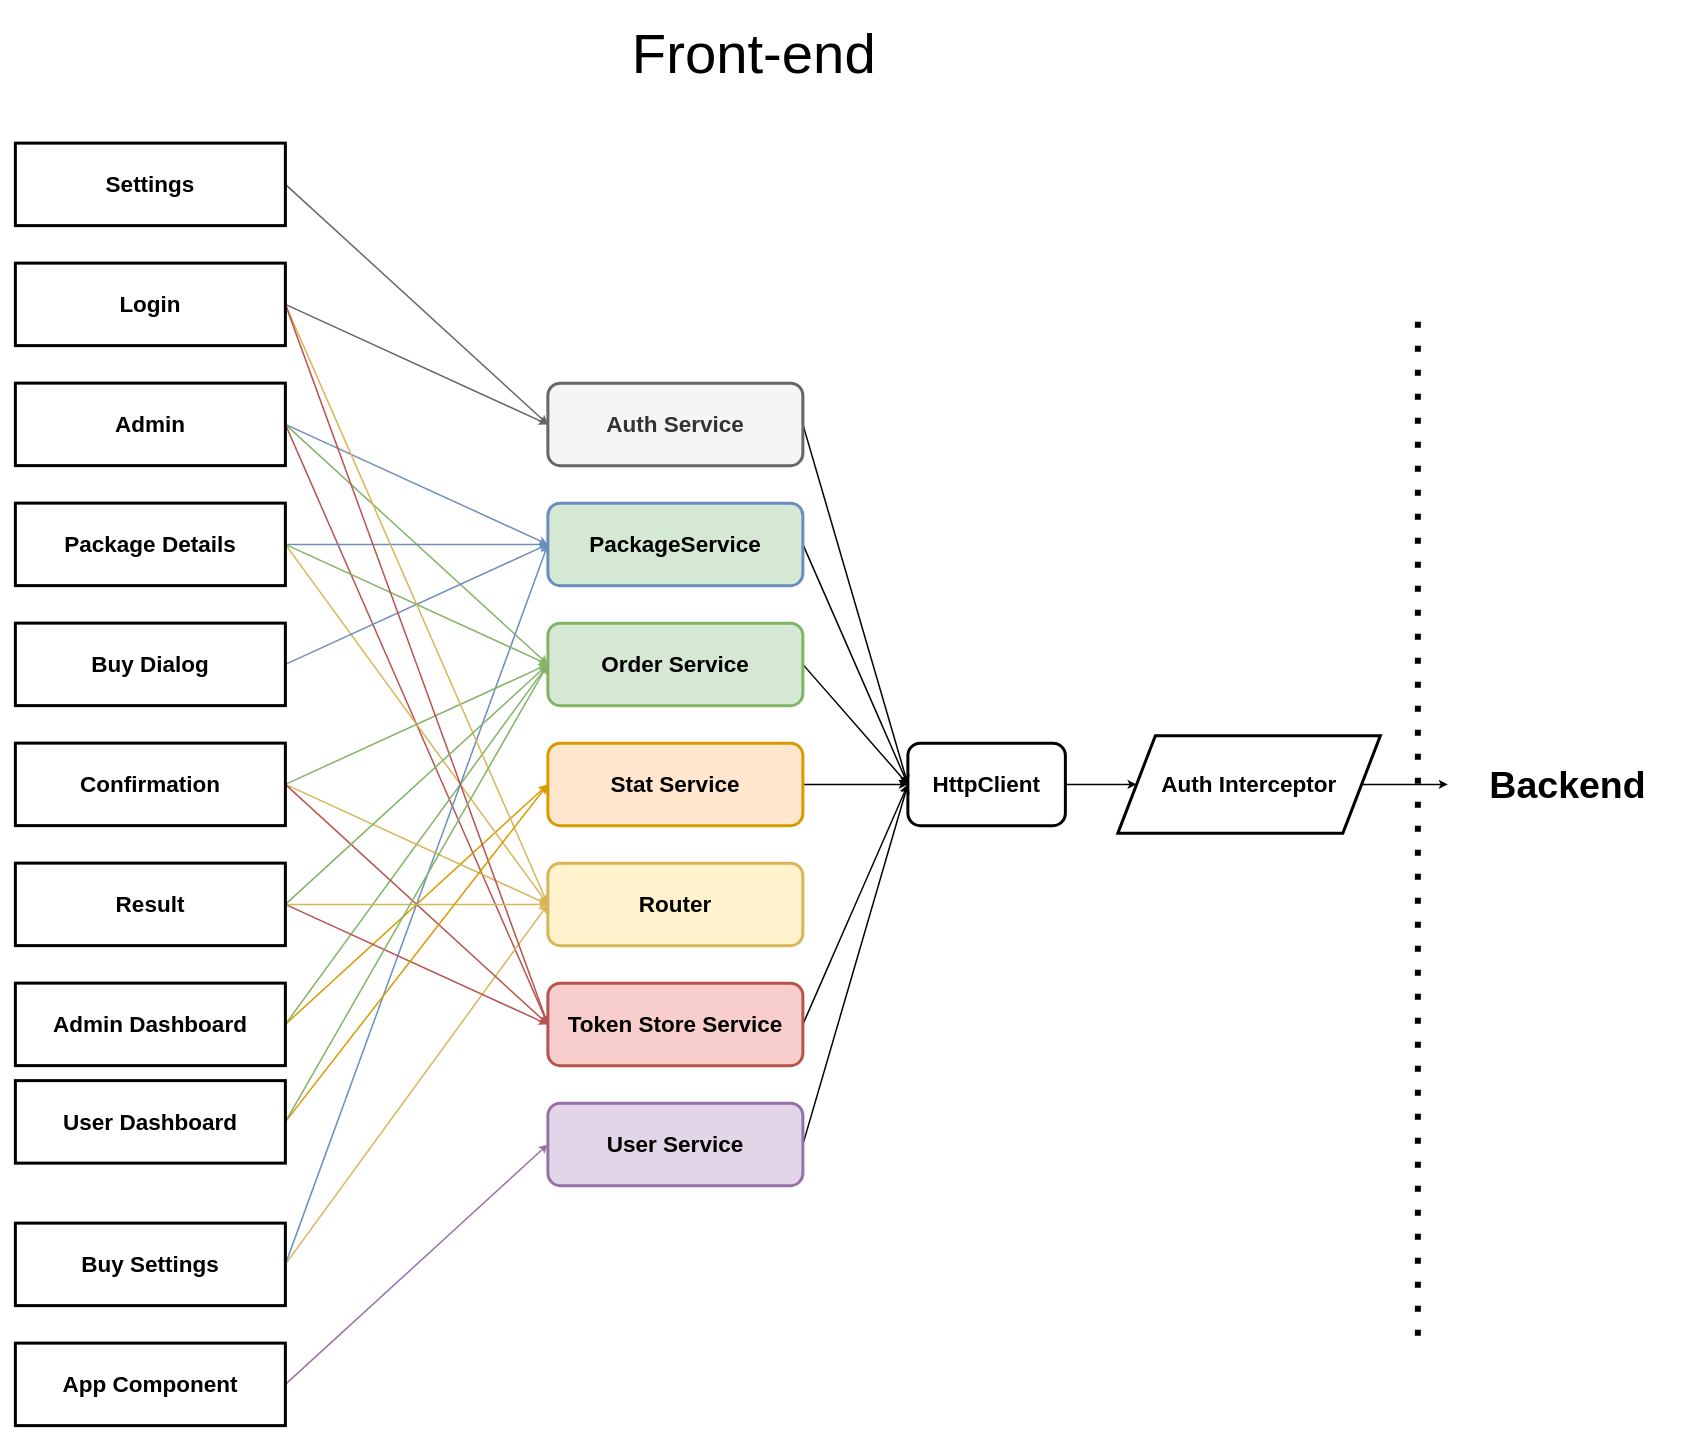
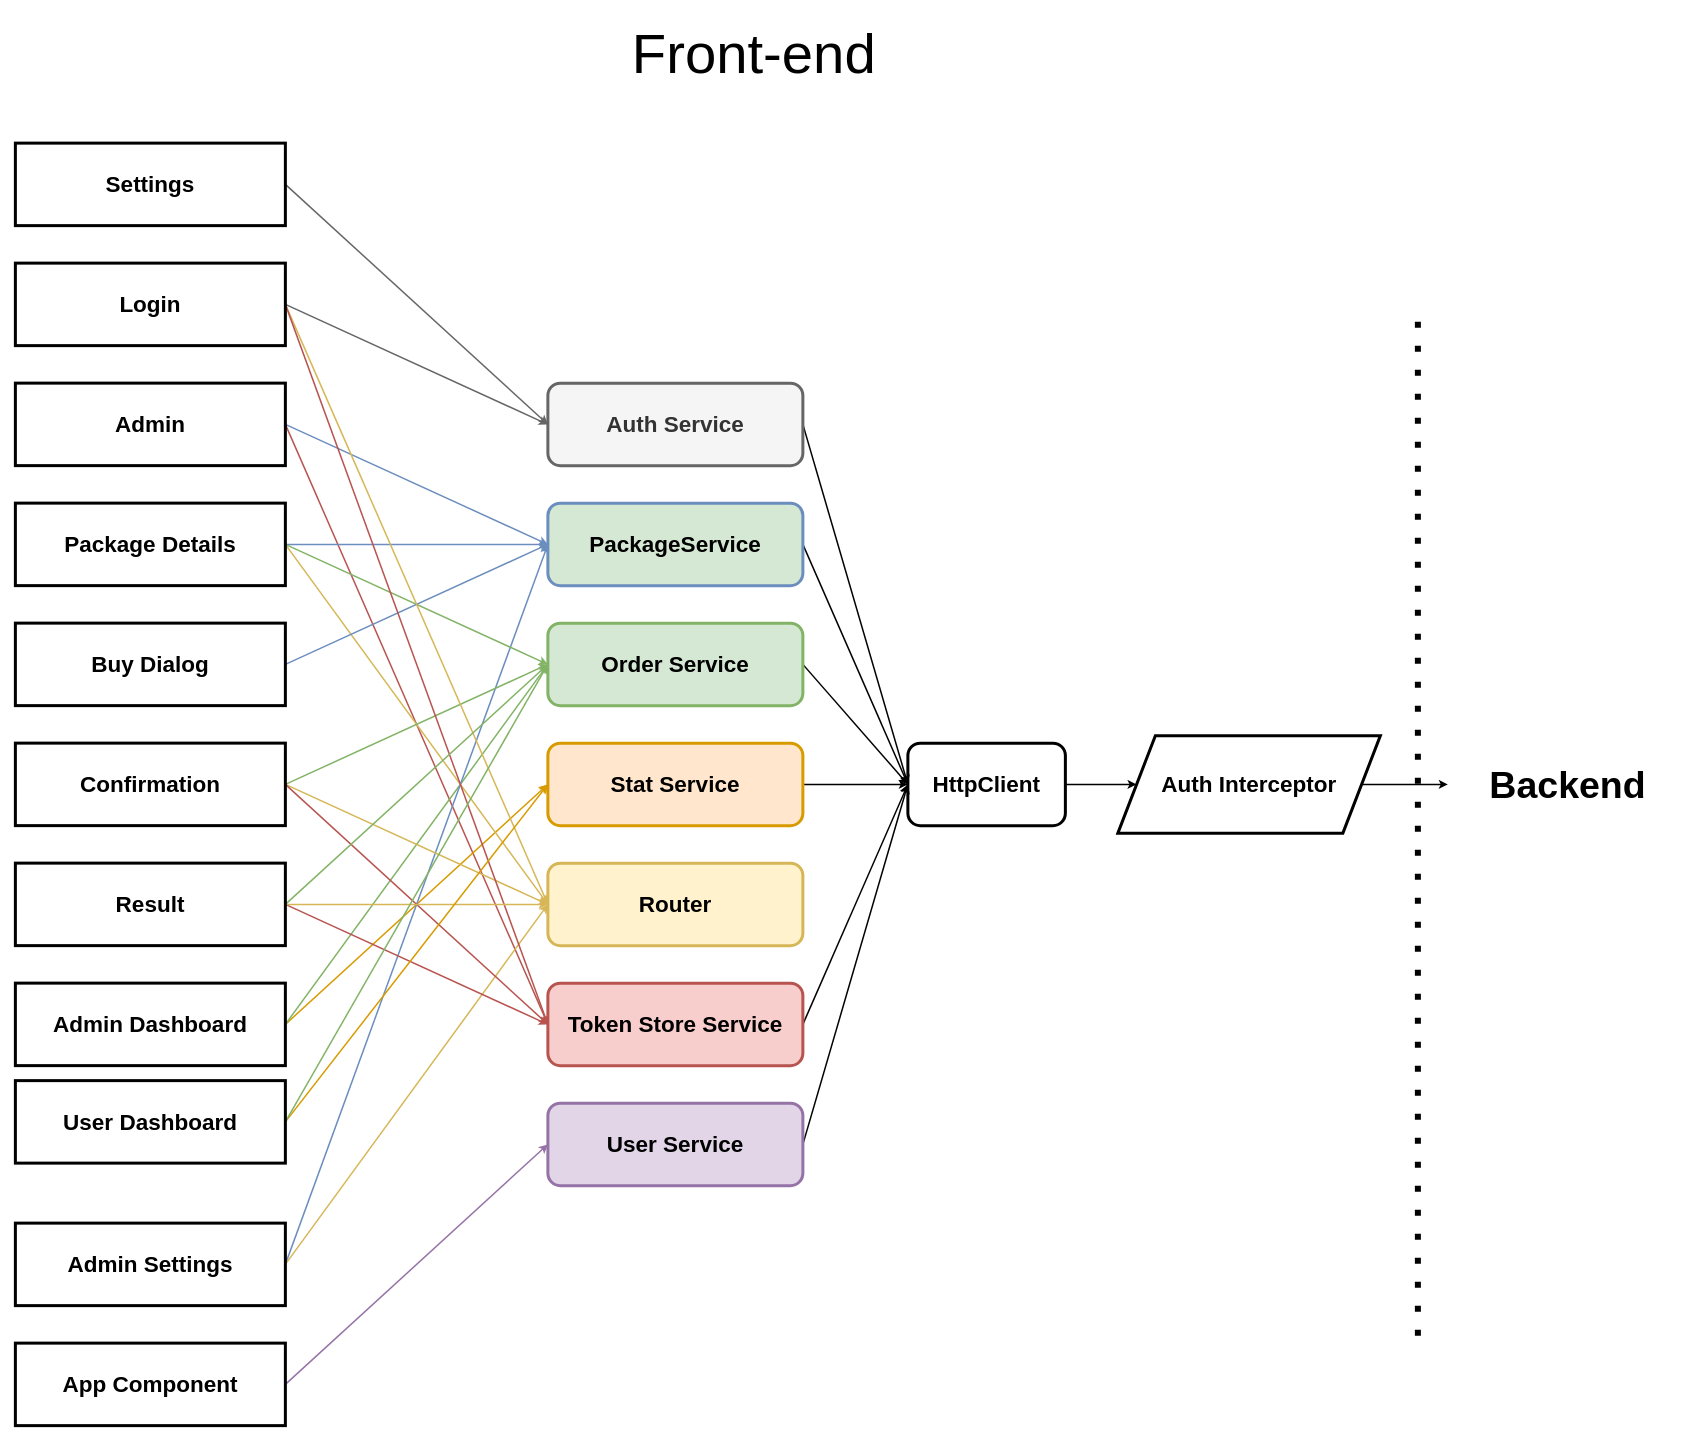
- <mxCell id="5" style="rounded=0;orthogonalLoop=1;jettySize=auto;html=1;exitX=1;exitY=0.5;exitDx=0;exitDy=0;entryX=0;entryY=0.5;entryDx=0;entryDy=0;fontSize=50;strokeWidth=2;fillColor=#d5e8d4;strokeColor=#82b366;fontStyle=1" parent="1" source="6" target="41" edge="1"><mxGeometry relative="1" as="geometry" /></mxCell>
- <mxCell id="12" value="Buy Settings" style="rounded=0;whiteSpace=wrap;html=1;fontSize=30;fillColor=none;fontStyle=1;strokeWidth=4;" parent="1" vertex="1"><mxGeometry x="20" y="1630" width="360" height="110" as="geometry" /></mxCell>
+ <mxCell id="12" value="Admin Settings" style="rounded=0;whiteSpace=wrap;html=1;fontSize=30;fillColor=none;fontStyle=1;strokeWidth=4;" parent="1" vertex="1"><mxGeometry x="20" y="1630" width="360" height="110" as="geometry" /></mxCell>
